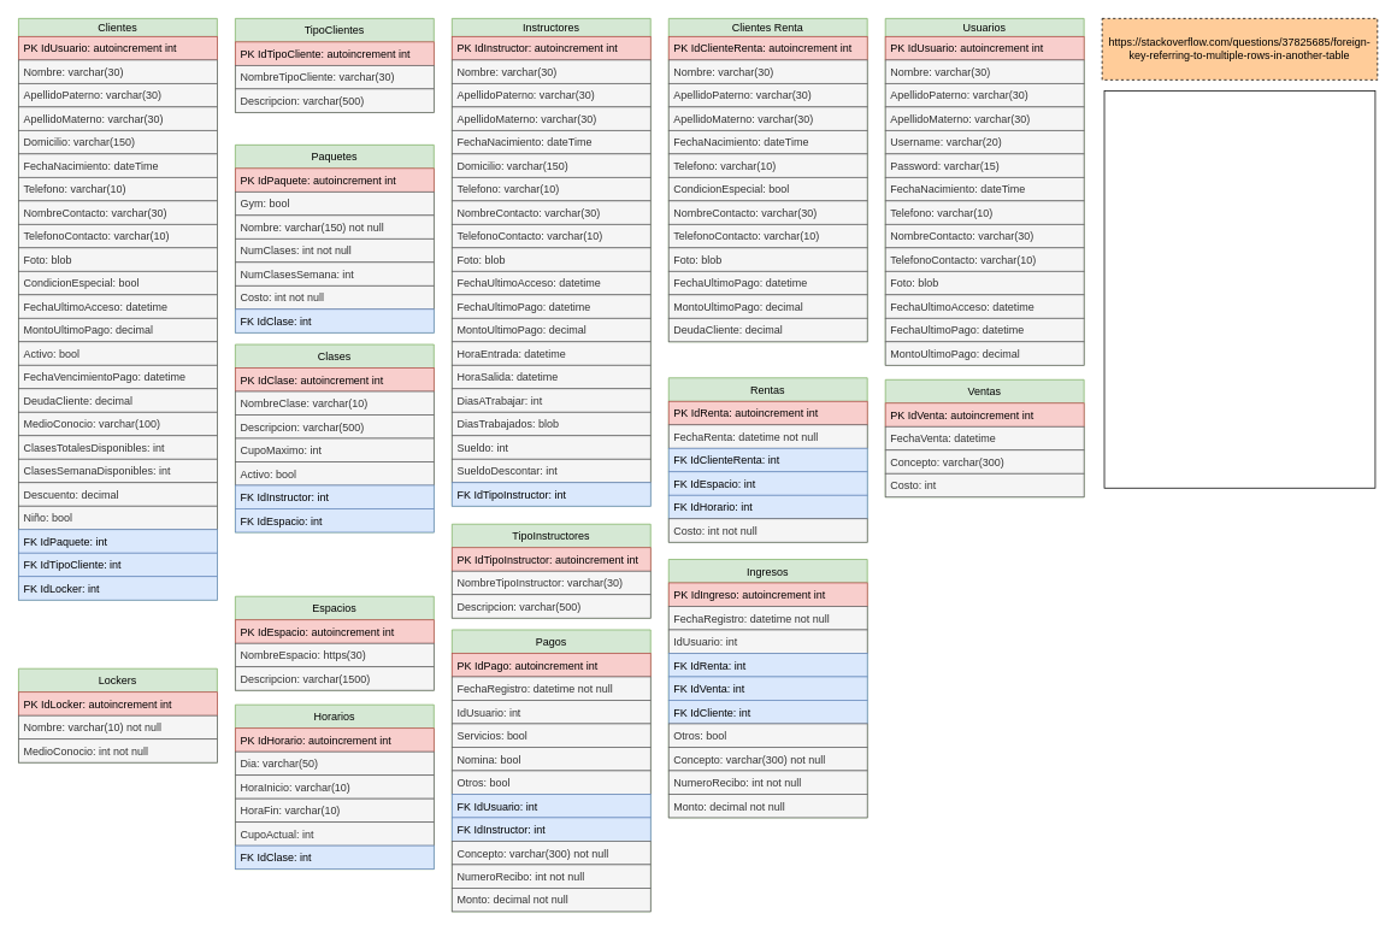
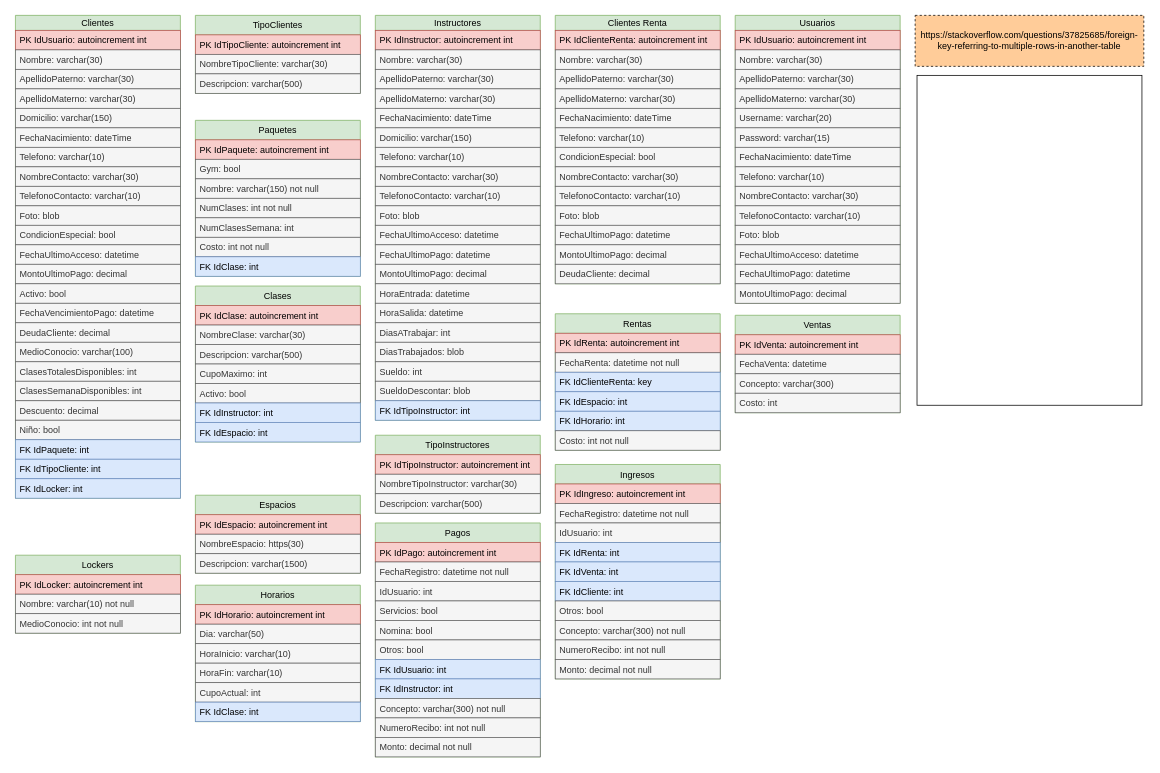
- <mxCell id="54" value="NombreClase: varchar(10)" style="text;strokeColor=#666666;fillColor=#f5f5f5;align=left;verticalAlign=top;spacingLeft=4;spacingRight=4;overflow=hidden;rotatable=0;points=[[0,0.5],[1,0.5]];portConstraint=eastwest;fontColor=#333333;" parent="52" vertex="1"><mxGeometry y="52" width="220" height="26" as="geometry" /></mxCell>
+ <mxCell id="54" value="NombreClase: varchar(30)" style="text;strokeColor=#666666;fillColor=#f5f5f5;align=left;verticalAlign=top;spacingLeft=4;spacingRight=4;overflow=hidden;rotatable=0;points=[[0,0.5],[1,0.5]];portConstraint=eastwest;fontColor=#333333;" parent="52" vertex="1"><mxGeometry y="52" width="220" height="26" as="geometry" /></mxCell>
- <mxCell id="120" value="FK IdClienteRenta: int" style="text;strokeColor=#6c8ebf;fillColor=#dae8fc;align=left;verticalAlign=top;spacingLeft=4;spacingRight=4;overflow=hidden;rotatable=0;points=[[0,0.5],[1,0.5]];portConstraint=eastwest;" parent="117" vertex="1"><mxGeometry y="78" width="220" height="26" as="geometry" /></mxCell>
+ <mxCell id="120" value="FK IdClienteRenta: key" style="text;strokeColor=#6c8ebf;fillColor=#dae8fc;align=left;verticalAlign=top;spacingLeft=4;spacingRight=4;overflow=hidden;rotatable=0;points=[[0,0.5],[1,0.5]];portConstraint=eastwest;" parent="117" vertex="1"><mxGeometry y="78" width="220" height="26" as="geometry" /></mxCell>
- <mxCell id="46" value="SueldoDescontar: int" style="text;strokeColor=#666666;fillColor=#f5f5f5;align=left;verticalAlign=top;spacingLeft=4;spacingRight=4;overflow=hidden;rotatable=0;points=[[0,0.5],[1,0.5]];portConstraint=eastwest;fontColor=#333333;" parent="27" vertex="1"><mxGeometry y="488" width="220" height="26" as="geometry" /></mxCell>
+ <mxCell id="46" value="SueldoDescontar: blob" style="text;strokeColor=#666666;fillColor=#f5f5f5;align=left;verticalAlign=top;spacingLeft=4;spacingRight=4;overflow=hidden;rotatable=0;points=[[0,0.5],[1,0.5]];portConstraint=eastwest;fontColor=#333333;" parent="27" vertex="1"><mxGeometry y="488" width="220" height="26" as="geometry" /></mxCell>
